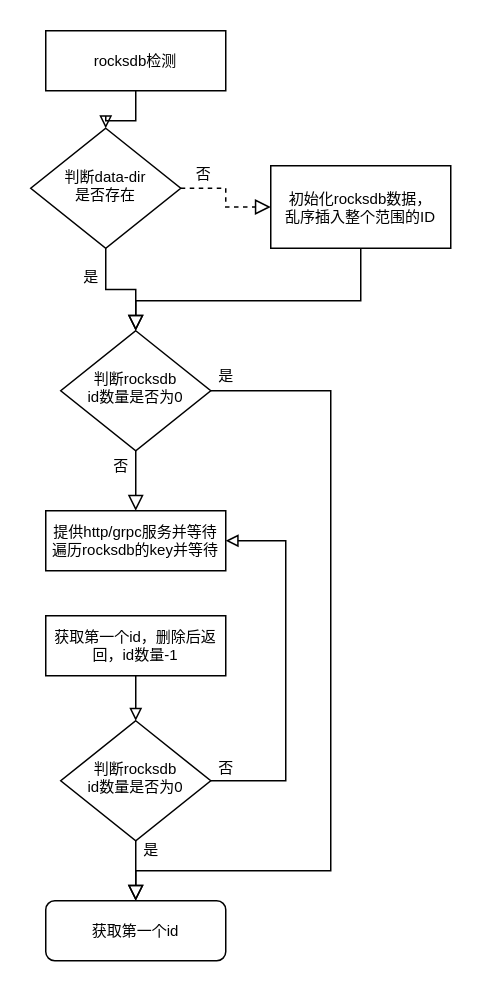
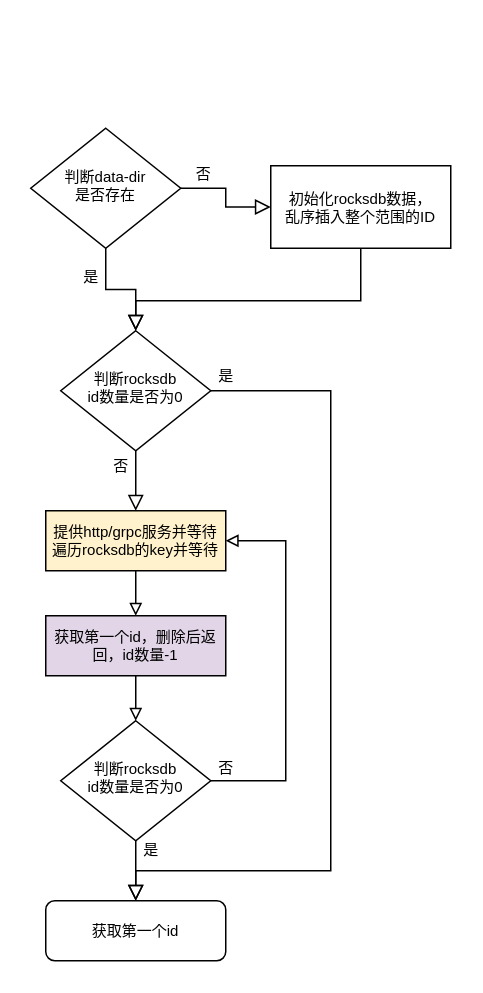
- <mxCell id="13" value="rocksdb检测" style="rounded=0;whiteSpace=wrap;html=1;fontSize=10;glass=0;strokeWidth=1;shadow=0;" vertex="1" parent="1"><mxGeometry x="30" y="20" width="120" height="40" as="geometry" /></mxCell>
- <mxCell id="12" style="edgeStyle=orthogonalEdgeStyle;rounded=0;orthogonalLoop=1;jettySize=auto;html=1;endArrow=block;endFill=0;fontSize=10;" edge="1" parent="1" source="13" target="4"><mxGeometry relative="1" as="geometry" /></mxCell>
- <mxCell id="3" value="否" style="edgeStyle=orthogonalEdgeStyle;rounded=0;html=1;jettySize=auto;orthogonalLoop=1;fontSize=10;endArrow=block;endFill=0;endSize=8;strokeWidth=1;shadow=0;labelBackgroundColor=none;dashed=1;" parent="1" source="4" target="5" edge="1"><mxGeometry x="-0.6" y="10" relative="1" as="geometry"><mxPoint as="offset" /></mxGeometry></mxCell>
+ <mxCell id="3" value="否" style="edgeStyle=orthogonalEdgeStyle;rounded=0;html=1;jettySize=auto;orthogonalLoop=1;fontSize=10;endArrow=block;endFill=0;endSize=8;strokeWidth=1;shadow=0;labelBackgroundColor=none;" parent="1" source="4" target="5" edge="1"><mxGeometry x="-0.6" y="10" relative="1" as="geometry"><mxPoint as="offset" /></mxGeometry></mxCell>
- <mxCell id="11" value="提供http/grpc服务并等待&lt;br&gt;遍历rocksdb的key并等待" style="rounded=0;whiteSpace=wrap;html=1;fontSize=10;glass=0;strokeWidth=1;shadow=0;fillColor=#ffffff;comic=0;" vertex="1" parent="1"><mxGeometry x="30" y="340" width="120" height="40" as="geometry" /></mxCell>
+ <mxCell id="11" value="提供http/grpc服务并等待&lt;br&gt;遍历rocksdb的key并等待" style="rounded=0;whiteSpace=wrap;html=1;fontSize=10;glass=0;strokeWidth=1;shadow=0;fillColor=#fff2cc;comic=0;" vertex="1" parent="1"><mxGeometry x="30" y="340" width="120" height="40" as="geometry" /></mxCell>
+ <mxCell id="20" style="edgeStyle=orthogonalEdgeStyle;rounded=0;orthogonalLoop=1;jettySize=auto;html=1;endArrow=block;endFill=0;fontSize=10;" edge="1" parent="1" source="11" target="15"><mxGeometry relative="1" as="geometry"><mxPoint x="90" y="434.29" as="sourcePoint" /></mxGeometry></mxCell>
- <mxCell id="15" value="获取第一个id，删除后返回，id数量-1" style="rounded=0;whiteSpace=wrap;html=1;fontSize=10;glass=0;strokeWidth=1;shadow=0;fillColor=#ffffff;comic=0;" vertex="1" parent="1"><mxGeometry x="30" y="410" width="120" height="40" as="geometry" /></mxCell>
+ <mxCell id="15" value="获取第一个id，删除后返回，id数量-1" style="rounded=0;whiteSpace=wrap;html=1;fontSize=10;glass=0;strokeWidth=1;shadow=0;fillColor=#e1d5e7;comic=0;" vertex="1" parent="1"><mxGeometry x="30" y="410" width="120" height="40" as="geometry" /></mxCell>
